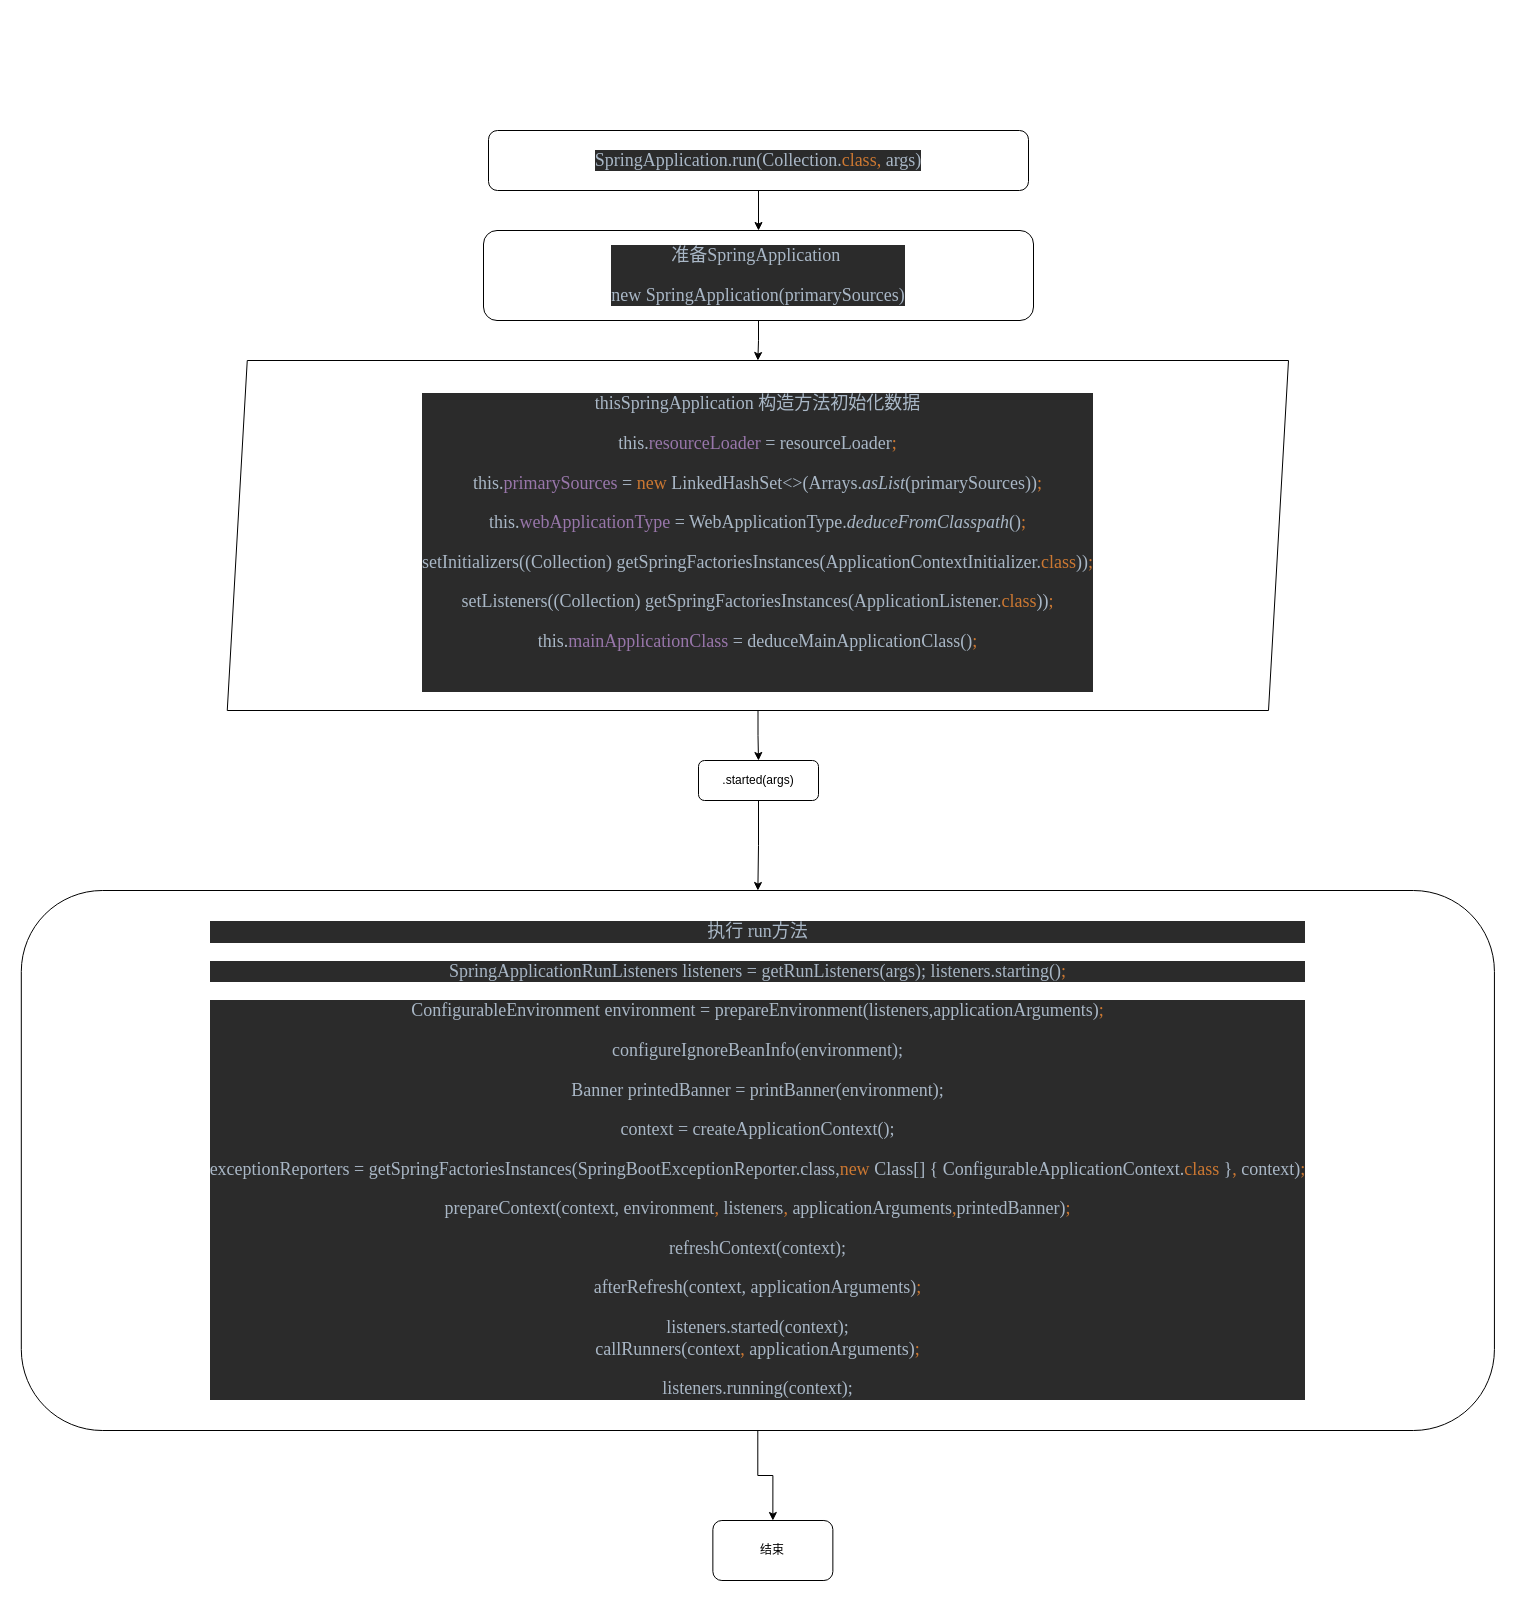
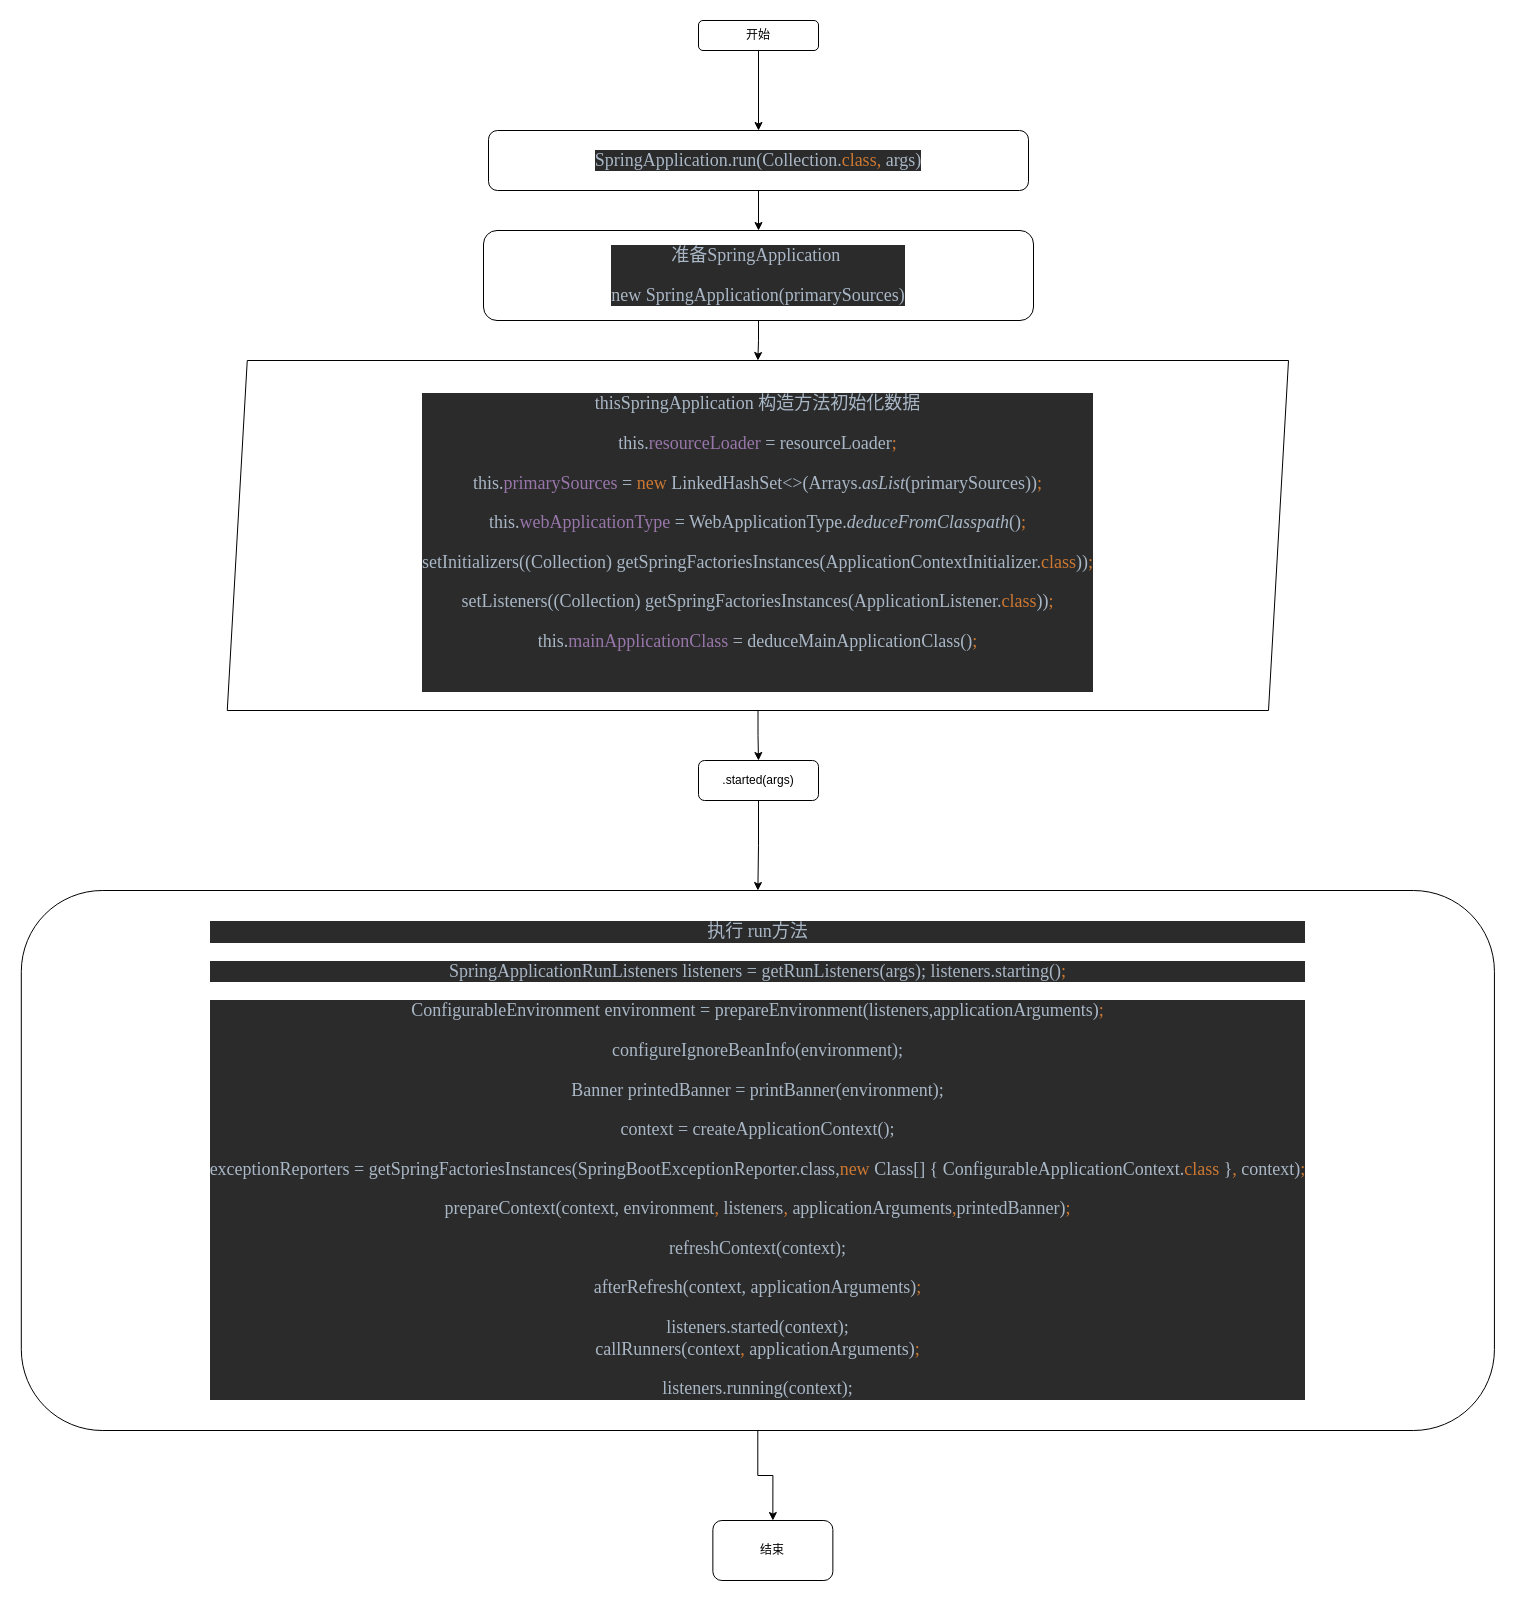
+ <mxCell id="3" value="开始" style="rounded=1;whiteSpace=wrap;html=1;fontSize=12;glass=0;strokeWidth=1;shadow=0;" parent="1" vertex="1"><mxGeometry x="698" y="20" width="120" height="30" as="geometry" /></mxCell>
+ <mxCell id="2" style="edgeStyle=orthogonalEdgeStyle;rounded=0;orthogonalLoop=1;jettySize=auto;html=1;entryX=0.5;entryY=0;entryDx=0;entryDy=0;" edge="1" parent="1" source="3" target="5"><mxGeometry relative="1" as="geometry" /></mxCell>
